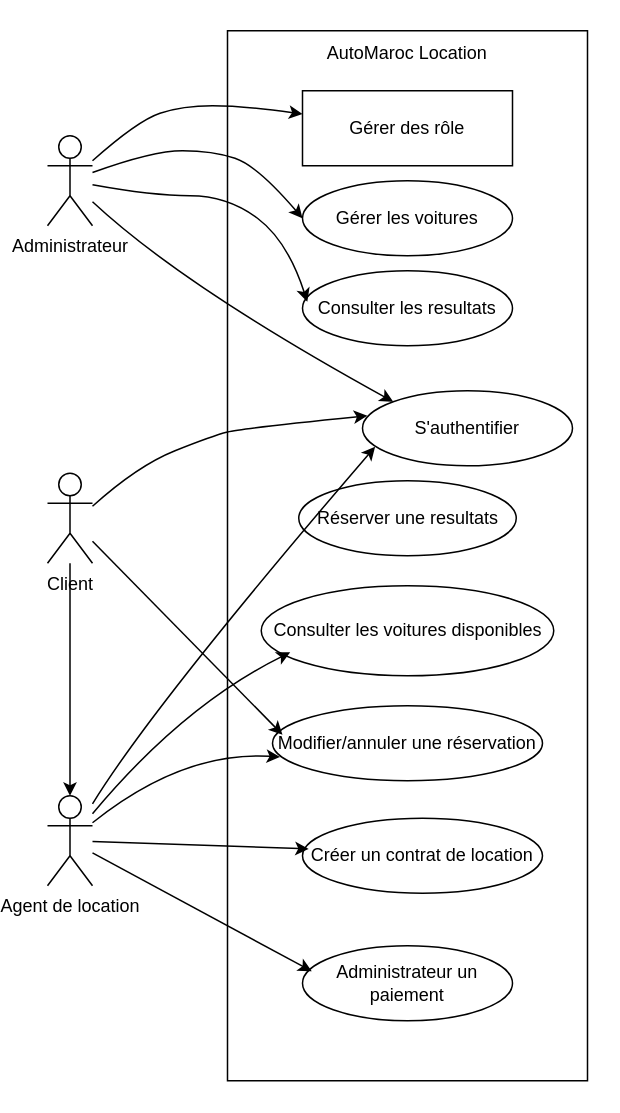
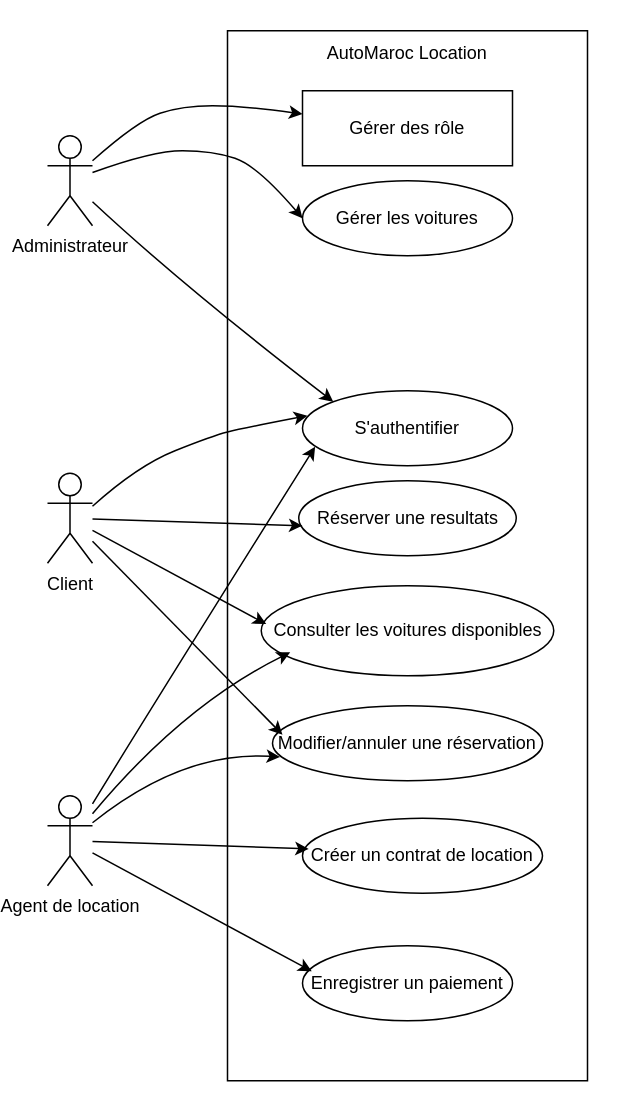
- <mxCell id="12" value="" style="endArrow=classic;html=1;rounded=0;entryX=0.023;entryY=0.414;entryDx=0;entryDy=0;entryPerimeter=0;curved=1;" edge="1" parent="1" source="2" target="9"><mxGeometry width="50" height="50" relative="1" as="geometry"><mxPoint x="50" y="150" as="sourcePoint" /><mxPoint x="100" y="100" as="targetPoint" /><Array as="points"><mxPoint x="90" y="130" /><mxPoint x="140" y="130" /><mxPoint x="180" y="160" /></Array></mxGeometry></mxCell>
- <mxCell id="9" value="Consulter les resultats" style="ellipse;whiteSpace=wrap;html=1;" vertex="1" parent="1"><mxGeometry x="190" y="180" width="140" height="50" as="geometry" /></mxCell>
- <mxCell id="13" value="S'authentifier" style="ellipse;whiteSpace=wrap;html=1;" vertex="1" parent="1"><mxGeometry x="230" y="260" width="140" height="50" as="geometry" /></mxCell>
+ <mxCell id="13" value="S'authentifier" style="ellipse;whiteSpace=wrap;html=1;" vertex="1" parent="1"><mxGeometry x="190" y="260" width="140" height="50" as="geometry" /></mxCell>
+ <mxCell id="23" value="" style="endArrow=classic;html=1;rounded=0;entryX=0.017;entryY=0.426;entryDx=0;entryDy=0;entryPerimeter=0;" edge="1" parent="1" source="5" target="14"><mxGeometry width="50" height="50" relative="1" as="geometry"><mxPoint x="50" y="375" as="sourcePoint" /><mxPoint x="100" y="325" as="targetPoint" /></mxGeometry></mxCell>
- <mxCell id="22" value="" style="endArrow=classic;html=1;rounded=0;" edge="1" parent="1" source="5" target="6"><mxGeometry width="50" height="50" relative="1" as="geometry"><mxPoint x="70" y="380" as="sourcePoint" /><mxPoint x="120" y="330" as="targetPoint" /></mxGeometry></mxCell>
+ <mxCell id="22" value="" style="endArrow=classic;html=1;rounded=0;entryX=0.017;entryY=0.6;entryDx=0;entryDy=0;entryPerimeter=0;" edge="1" parent="1" source="5" target="15"><mxGeometry width="50" height="50" relative="1" as="geometry"><mxPoint x="70" y="380" as="sourcePoint" /><mxPoint x="120" y="330" as="targetPoint" /></mxGeometry></mxCell>
- <mxCell id="17" value="Administrateur un paiement" style="ellipse;whiteSpace=wrap;html=1;" vertex="1" parent="1"><mxGeometry x="190" y="630" width="140" height="50" as="geometry" /></mxCell>
+ <mxCell id="17" value="Enregistrer un paiement" style="ellipse;whiteSpace=wrap;html=1;" vertex="1" parent="1"><mxGeometry x="190" y="630" width="140" height="50" as="geometry" /></mxCell>
